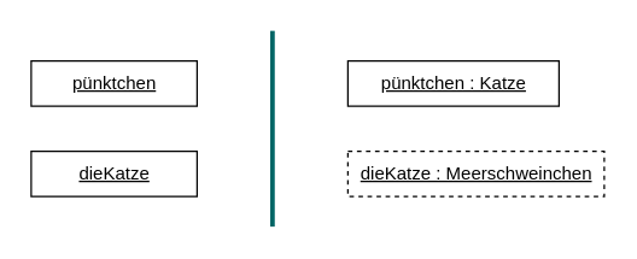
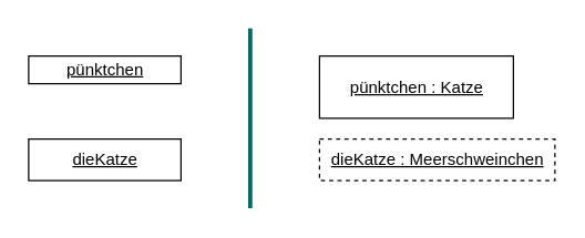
- <mxCell id="2" value="pünktchen" style="html=1;fontStyle=4" vertex="1" parent="1"><mxGeometry x="20" y="40" width="110" height="30" as="geometry" /></mxCell>
+ <mxCell id="2" value="pünktchen" style="html=1;fontStyle=4" vertex="1" parent="1"><mxGeometry x="20" y="40" width="110" height="20" as="geometry" /></mxCell>
- <mxCell id="4" value="pünktchen : Katze" style="html=1;fontStyle=4" vertex="1" parent="1"><mxGeometry x="230" y="40" width="140" height="30" as="geometry" /></mxCell>
+ <mxCell id="4" value="pünktchen : Katze" style="html=1;fontStyle=4" vertex="1" parent="1"><mxGeometry x="230" y="40" width="140" height="45" as="geometry" /></mxCell>
